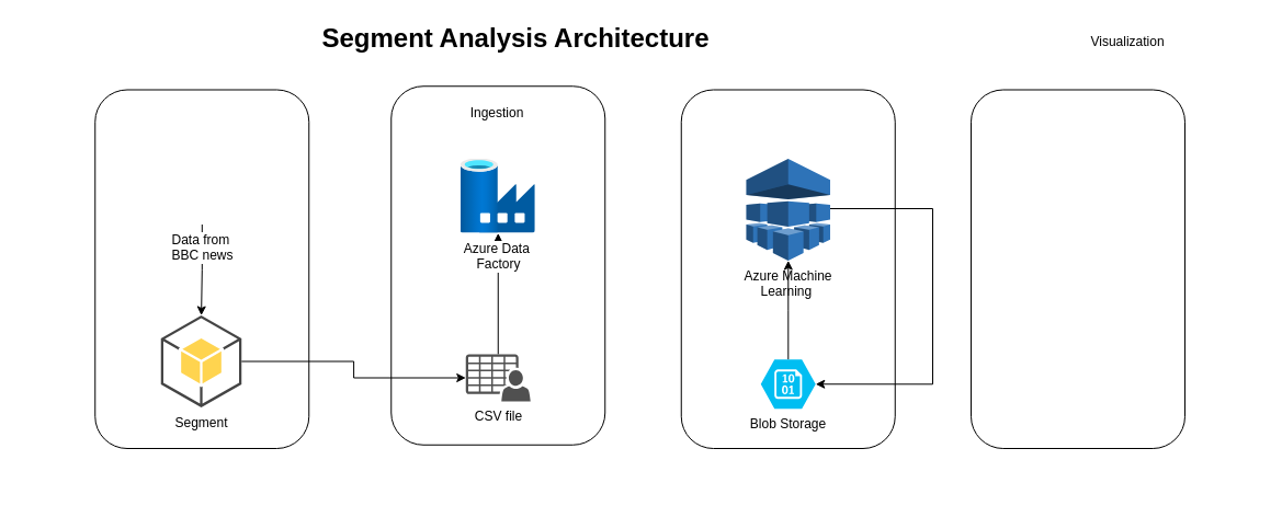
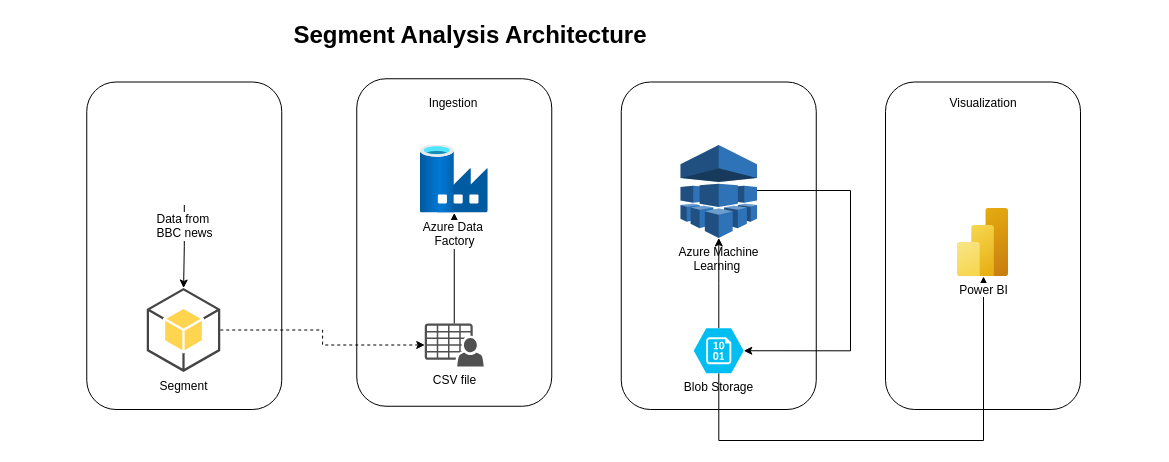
- <mxCell id="14" value="Visualization" style="text;html=1;align=center;verticalAlign=middle;whiteSpace=wrap;rounded=0;" vertex="1" parent="1"><mxGeometry x="997.5" y="23" width="60" height="30" as="geometry" /></mxCell>
+ <mxCell id="14" value="Visualization" style="text;html=1;align=center;verticalAlign=middle;whiteSpace=wrap;rounded=0;" vertex="1" parent="1"><mxGeometry x="952.5" y="88" width="60" height="30" as="geometry" /></mxCell>
+ <mxCell id="13" value="Power BI" style="image;aspect=fixed;html=1;points=[];align=center;fontSize=12;image=img/lib/azure2/analytics/Power_BI_Embedded.svg;" vertex="1" parent="1"><mxGeometry x="957" y="208" width="51" height="68" as="geometry" /></mxCell>
- <mxCell id="8" style="edgeStyle=orthogonalEdgeStyle;rounded=0;orthogonalLoop=1;jettySize=auto;html=1;" edge="1" parent="1" source="9" target="7"><mxGeometry relative="1" as="geometry" /></mxCell>
+ <mxCell id="8" style="edgeStyle=orthogonalEdgeStyle;rounded=0;orthogonalLoop=1;jettySize=auto;html=1;dashed=1;" edge="1" parent="1" source="9" target="7"><mxGeometry relative="1" as="geometry" /></mxCell>
+ <mxCell id="11" style="edgeStyle=orthogonalEdgeStyle;rounded=0;orthogonalLoop=1;jettySize=auto;html=1;" edge="1" parent="1" source="21" target="13"><mxGeometry relative="1" as="geometry"><Array as="points"><mxPoint x="718" y="440" /><mxPoint x="983" y="440" /></Array></mxGeometry></mxCell>
